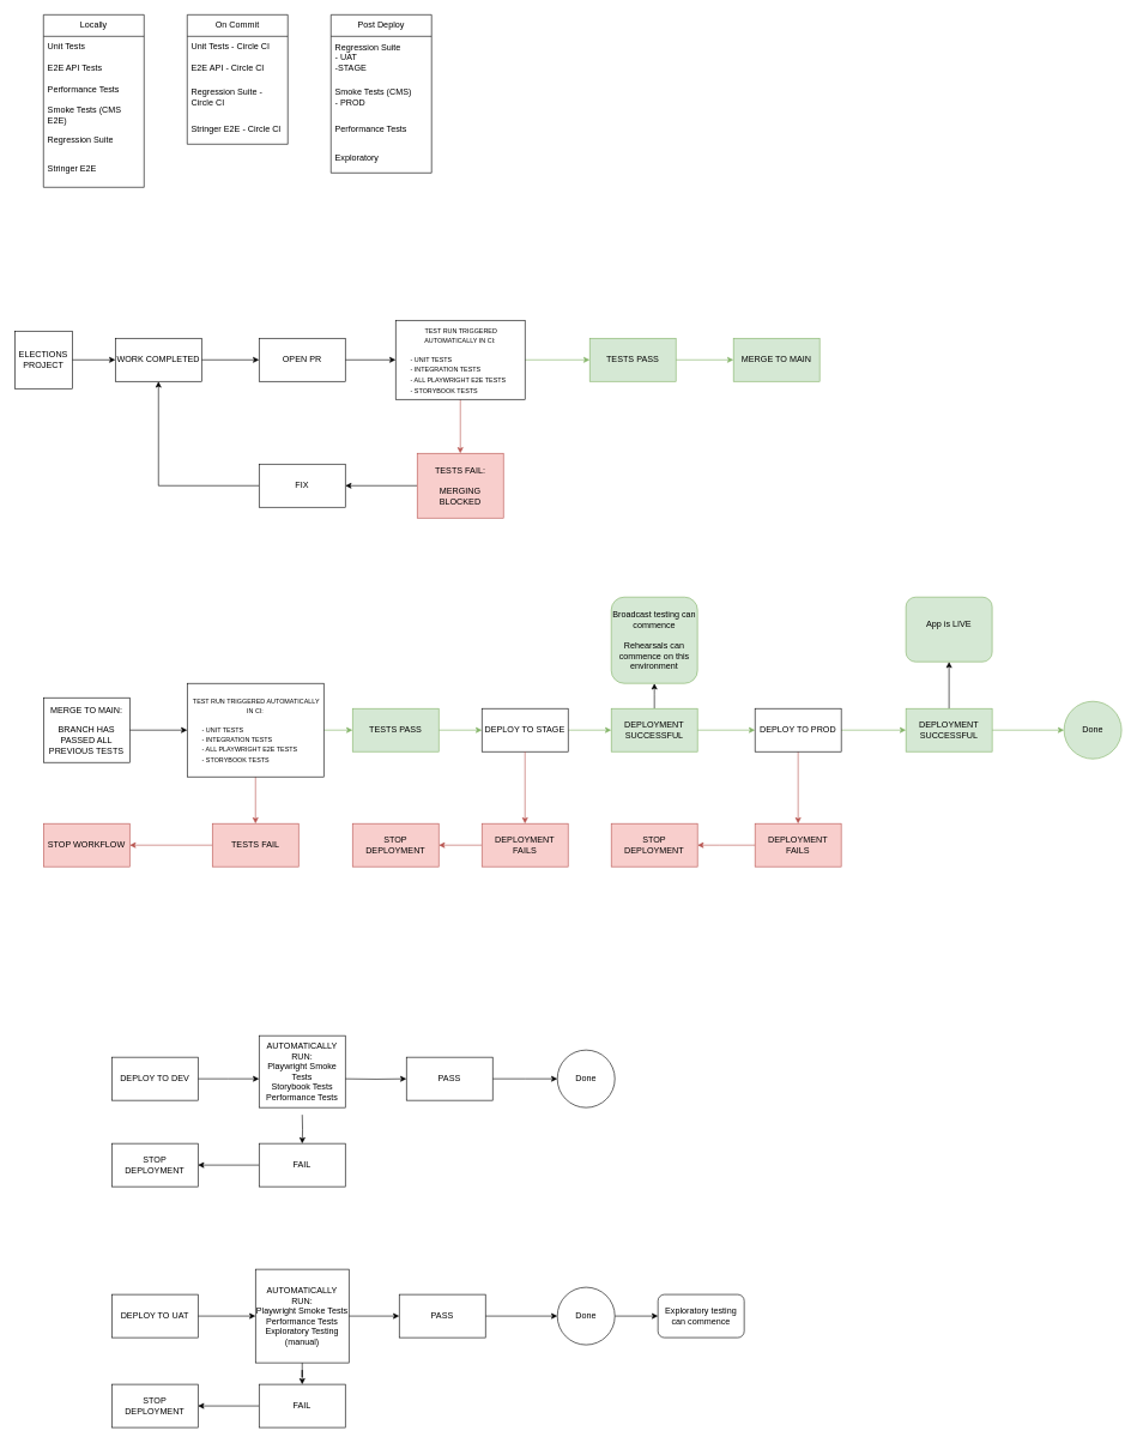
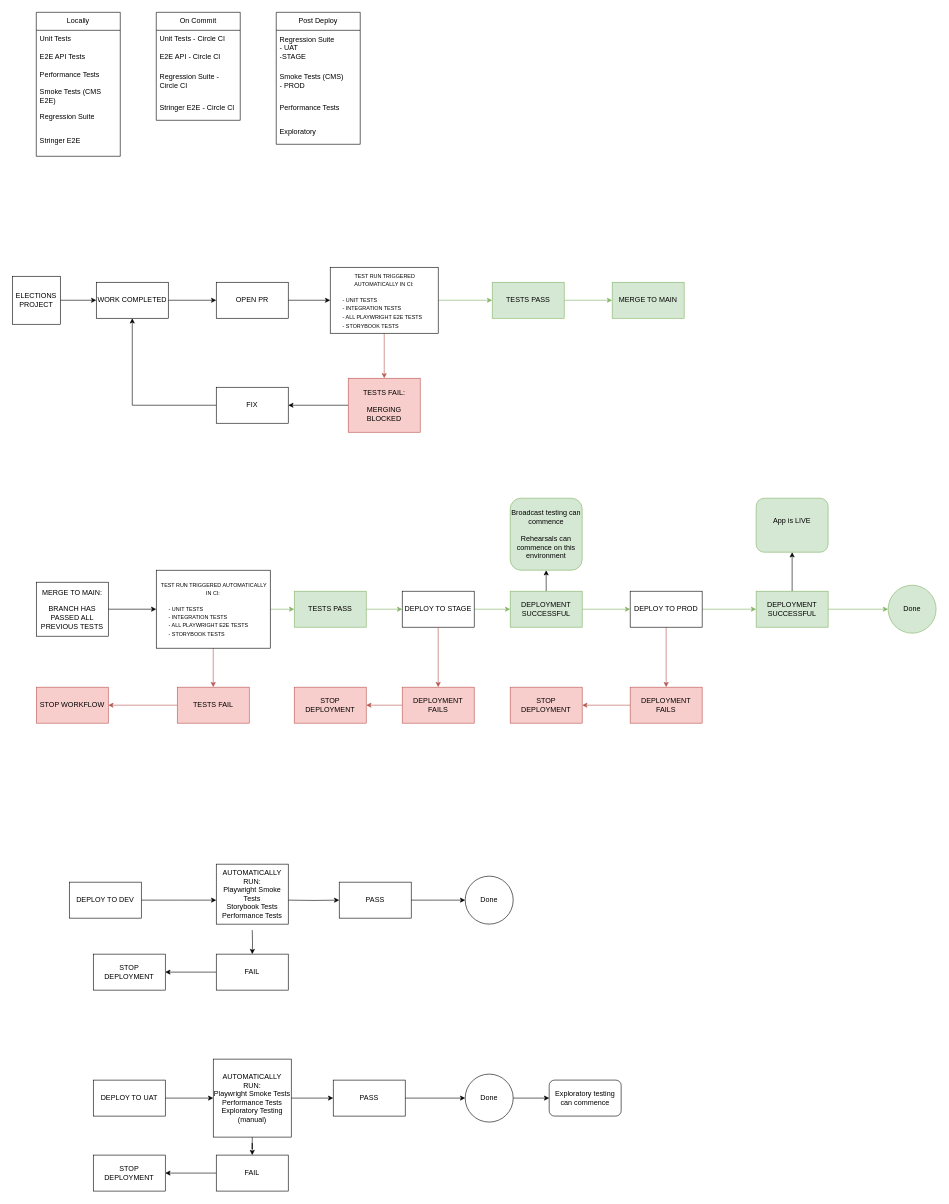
- <mxCell id="38" value="DEPLOY TO DEV" style="whiteSpace=wrap;html=1;" parent="1" vertex="1"><mxGeometry x="155" y="1470" width="120" height="60" as="geometry" /></mxCell>
+ <mxCell id="38" value="DEPLOY TO DEV" style="whiteSpace=wrap;html=1;" parent="1" vertex="1"><mxGeometry x="115" y="1470" width="120" height="60" as="geometry" /></mxCell>
